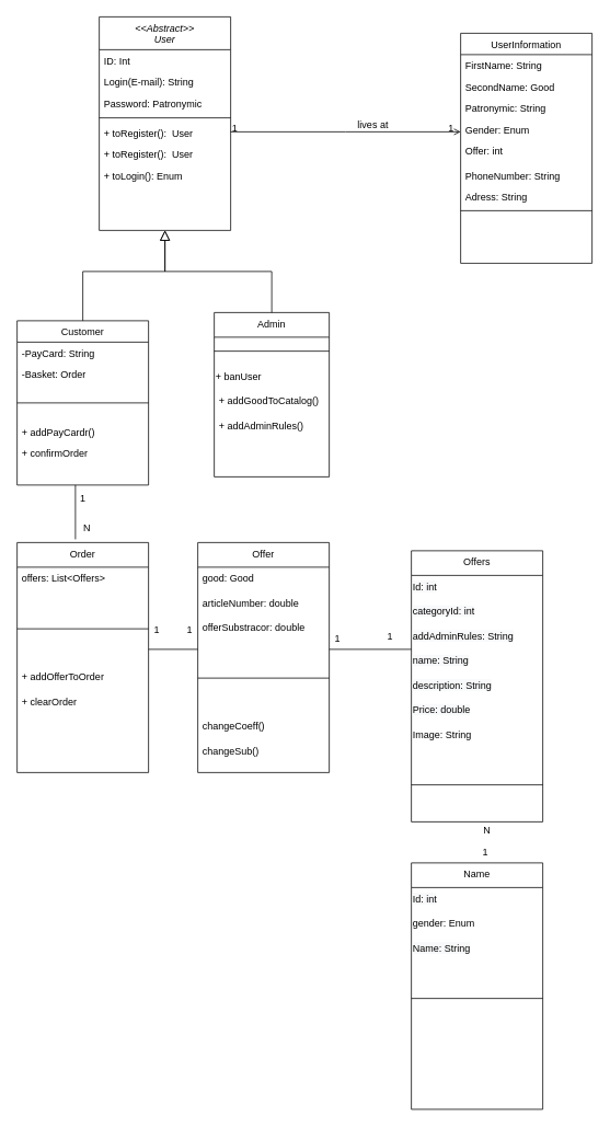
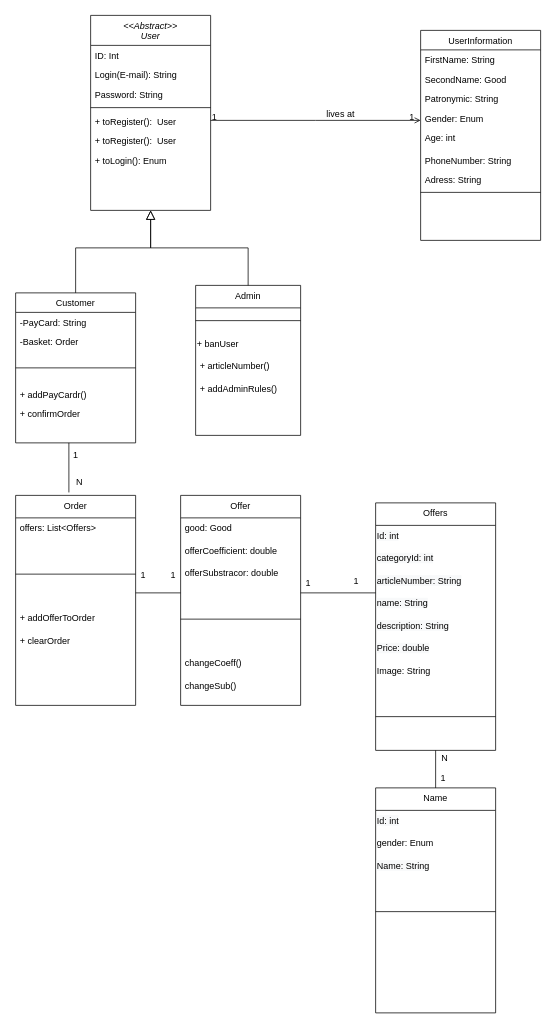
- <mxCell id="5" value="Password: Patronymic" style="text;align=left;verticalAlign=top;spacingLeft=4;spacingRight=4;overflow=hidden;rotatable=0;points=[[0,0.5],[1,0.5]];portConstraint=eastwest;rounded=0;shadow=0;html=0;" parent="2" vertex="1"><mxGeometry y="92" width="160" height="26" as="geometry" /></mxCell>
+ <mxCell id="5" value="Password: String" style="text;align=left;verticalAlign=top;spacingLeft=4;spacingRight=4;overflow=hidden;rotatable=0;points=[[0,0.5],[1,0.5]];portConstraint=eastwest;rounded=0;shadow=0;html=0;" parent="2" vertex="1"><mxGeometry y="92" width="160" height="26" as="geometry" /></mxCell>
- <mxCell id="28" value="Offer: int" style="text;align=left;verticalAlign=top;spacingLeft=4;spacingRight=4;overflow=hidden;rotatable=0;points=[[0,0.5],[1,0.5]];portConstraint=eastwest;rounded=0;shadow=0;html=0;" parent="23" vertex="1"><mxGeometry y="130" width="160" height="30" as="geometry" /></mxCell>
+ <mxCell id="28" value="Age: int" style="text;align=left;verticalAlign=top;spacingLeft=4;spacingRight=4;overflow=hidden;rotatable=0;points=[[0,0.5],[1,0.5]];portConstraint=eastwest;rounded=0;shadow=0;html=0;" parent="23" vertex="1"><mxGeometry y="130" width="160" height="30" as="geometry" /></mxCell>
- <mxCell id="20" value="+ addGoodToCatalog()" style="text;align=left;verticalAlign=top;spacingLeft=4;spacingRight=4;overflow=hidden;rotatable=0;points=[[0,0.5],[1,0.5]];portConstraint=eastwest;" vertex="1" parent="17"><mxGeometry y="94" width="140" height="30" as="geometry" /></mxCell>
+ <mxCell id="20" value="+ articleNumber()" style="text;align=left;verticalAlign=top;spacingLeft=4;spacingRight=4;overflow=hidden;rotatable=0;points=[[0,0.5],[1,0.5]];portConstraint=eastwest;" vertex="1" parent="17"><mxGeometry y="94" width="140" height="30" as="geometry" /></mxCell>
- <mxCell id="46" value="articleNumber: double" style="text;align=left;verticalAlign=top;spacingLeft=4;spacingRight=4;overflow=hidden;rotatable=0;points=[[0,0.5],[1,0.5]];portConstraint=eastwest;" vertex="1" parent="44"><mxGeometry y="60" width="160" height="30" as="geometry" /></mxCell>
+ <mxCell id="46" value="offerCoefficient: double" style="text;align=left;verticalAlign=top;spacingLeft=4;spacingRight=4;overflow=hidden;rotatable=0;points=[[0,0.5],[1,0.5]];portConstraint=eastwest;" vertex="1" parent="44"><mxGeometry y="60" width="160" height="30" as="geometry" /></mxCell>
- <mxCell id="65" value="&lt;meta charset=&quot;utf-8&quot;&gt;&lt;span style=&quot;color: rgb(0, 0, 0); font-family: helvetica; font-size: 12px; font-style: normal; font-weight: 400; letter-spacing: normal; text-align: left; text-indent: 0px; text-transform: none; word-spacing: 0px; background-color: rgb(248, 249, 250); display: inline; float: none;&quot;&gt;addAdminRules: String&lt;/span&gt;" style="text;whiteSpace=wrap;html=1;" vertex="1" parent="62"><mxGeometry y="90" width="160" height="30" as="geometry" /></mxCell>
+ <mxCell id="65" value="&lt;meta charset=&quot;utf-8&quot;&gt;&lt;span style=&quot;color: rgb(0, 0, 0); font-family: helvetica; font-size: 12px; font-style: normal; font-weight: 400; letter-spacing: normal; text-align: left; text-indent: 0px; text-transform: none; word-spacing: 0px; background-color: rgb(248, 249, 250); display: inline; float: none;&quot;&gt;articleNumber: String&lt;/span&gt;" style="text;whiteSpace=wrap;html=1;" vertex="1" parent="62"><mxGeometry y="90" width="160" height="30" as="geometry" /></mxCell>
+ <mxCell id="71" value="" style="endArrow=none;html=1;rounded=0;entryX=0.5;entryY=0;entryDx=0;entryDy=0;exitX=0.5;exitY=1;exitDx=0;exitDy=0;" edge="1" parent="1" source="62" target="52"><mxGeometry width="50" height="50" relative="1" as="geometry"><mxPoint x="360" y="1080" as="sourcePoint" /><mxPoint x="410" y="1030" as="targetPoint" /></mxGeometry></mxCell>
